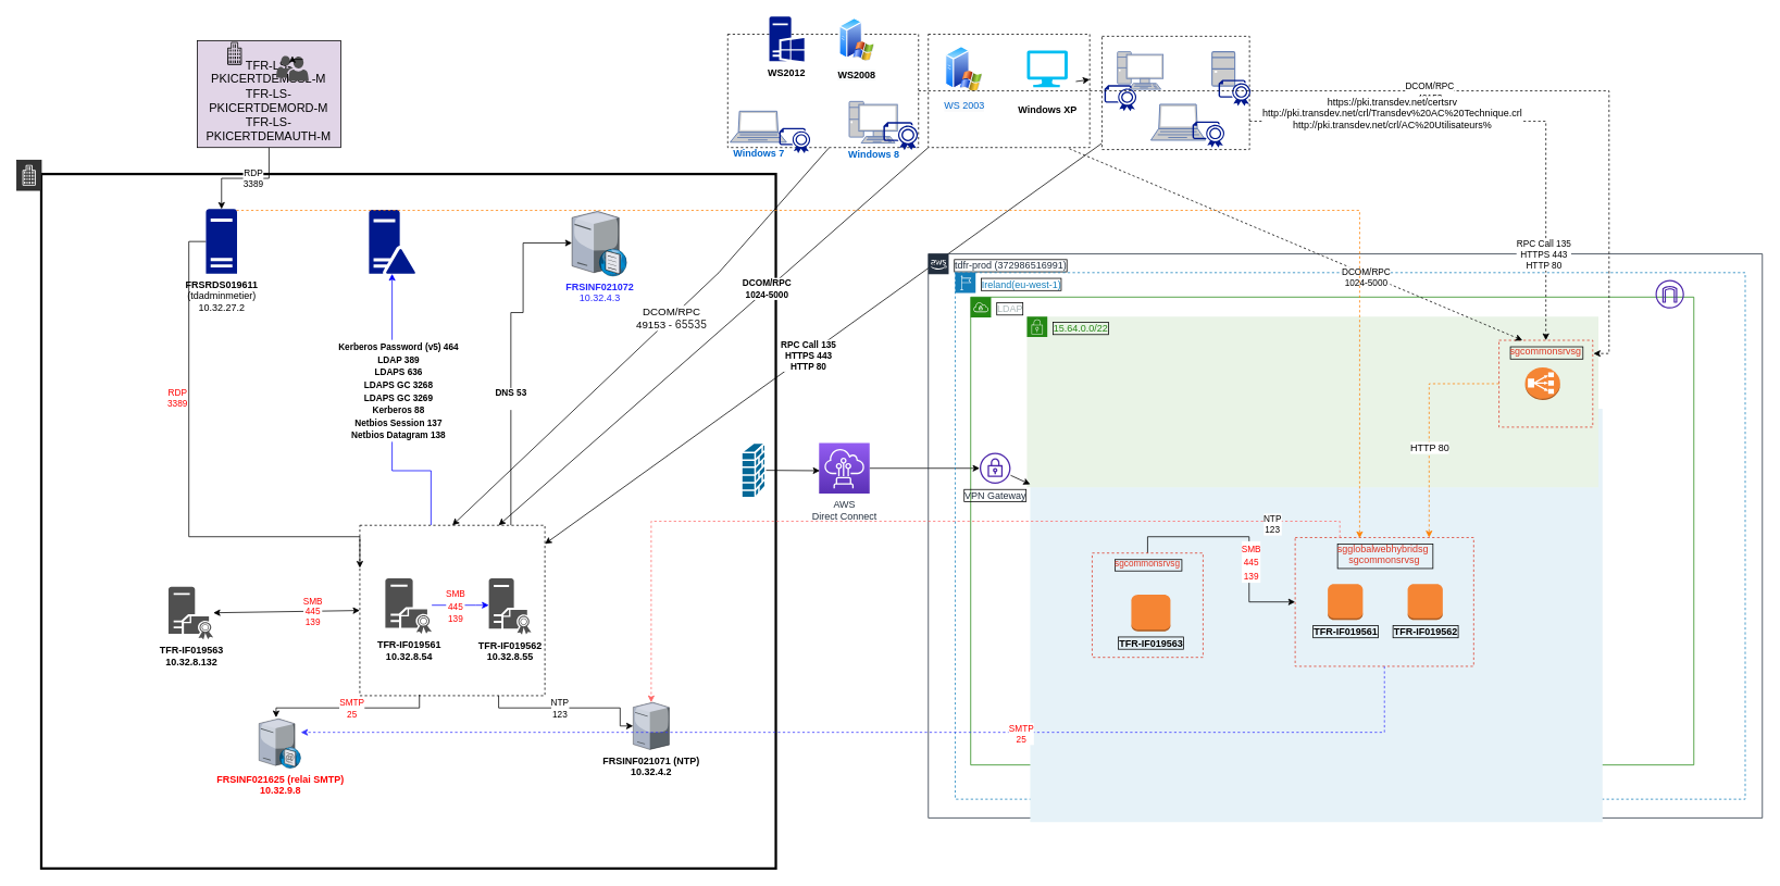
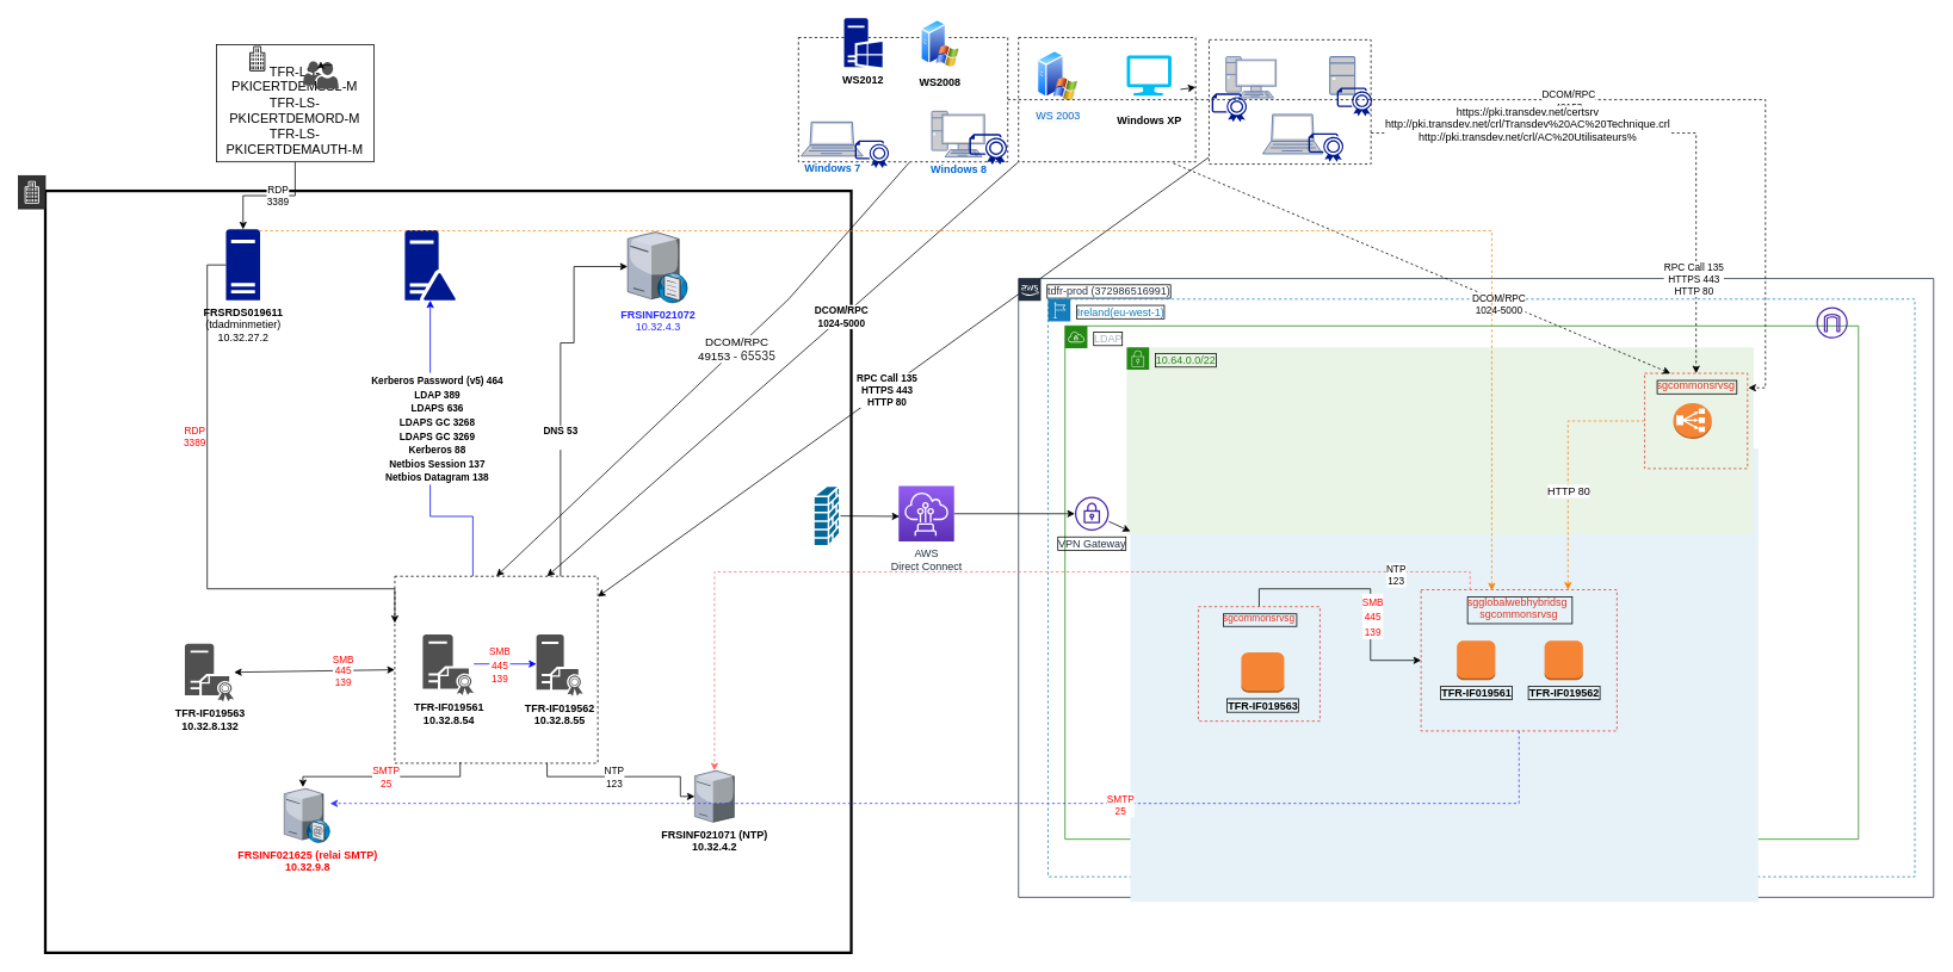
- <mxCell id="52" value="&lt;span style=&quot;font-size: 11pt; font-family: Calibri, sans-serif;&quot;&gt;&lt;br&gt;&lt;br&gt;TFR-LS-PKICERTDEMSSL-M&lt;br&gt;&lt;/span&gt;&lt;span style=&quot;font-size: 11pt; font-family: Calibri, sans-serif;&quot;&gt;TFR-LS-PKICERTDEMORD-M&lt;br&gt;&lt;/span&gt;&lt;span style=&quot;font-size: 11pt; font-family: Calibri, sans-serif;&quot;&gt;TFR-LS-PKICERTDEMAUTH-M&lt;/span&gt;&lt;span style=&quot;font-size: 11pt; font-family: Calibri, sans-serif;&quot;&gt;&lt;br&gt;&lt;br&gt;&lt;/span&gt;" style="rounded=0;whiteSpace=wrap;html=1;strokeWidth=1;fillColor=#e1d5e7;" parent="1" vertex="1"><mxGeometry x="241.32" y="49.5" width="176" height="131" as="geometry" /></mxCell>
+ <mxCell id="52" value="&lt;span style=&quot;font-size: 11pt; font-family: Calibri, sans-serif;&quot;&gt;&lt;br&gt;&lt;br&gt;TFR-LS-PKICERTDEMSSL-M&lt;br&gt;&lt;/span&gt;&lt;span style=&quot;font-size: 11pt; font-family: Calibri, sans-serif;&quot;&gt;TFR-LS-PKICERTDEMORD-M&lt;br&gt;&lt;/span&gt;&lt;span style=&quot;font-size: 11pt; font-family: Calibri, sans-serif;&quot;&gt;TFR-LS-PKICERTDEMAUTH-M&lt;/span&gt;&lt;span style=&quot;font-size: 11pt; font-family: Calibri, sans-serif;&quot;&gt;&lt;br&gt;&lt;br&gt;&lt;/span&gt;" style="rounded=0;whiteSpace=wrap;html=1;strokeWidth=1;fillColor=#FFFFFF;" parent="1" vertex="1"><mxGeometry x="241.32" y="49.5" width="176" height="131" as="geometry" /></mxCell>
- <mxCell id="77" value="15.64.0.0/22" style="points=[[0,0],[0.25,0],[0.5,0],[0.75,0],[1,0],[1,0.25],[1,0.5],[1,0.75],[1,1],[0.75,1],[0.5,1],[0.25,1],[0,1],[0,0.75],[0,0.5],[0,0.25]];outlineConnect=0;gradientColor=none;html=1;whiteSpace=wrap;fontSize=12;fontStyle=0;container=1;pointerEvents=0;collapsible=0;recursiveResize=0;shape=mxgraph.aws4.group;grIcon=mxgraph.aws4.group_security_group;grStroke=0;strokeColor=#248814;fillColor=#E9F3E6;verticalAlign=top;align=left;spacingLeft=30;fontColor=#248814;dashed=0;labelBackgroundColor=none;labelBorderColor=#000000;" vertex="1" parent="67"><mxGeometry x="69" y="24" width="701" height="209.5" as="geometry" /></mxCell>
+ <mxCell id="77" value="10.64.0.0/22" style="points=[[0,0],[0.25,0],[0.5,0],[0.75,0],[1,0],[1,0.25],[1,0.5],[1,0.75],[1,1],[0.75,1],[0.5,1],[0.25,1],[0,1],[0,0.75],[0,0.5],[0,0.25]];outlineConnect=0;gradientColor=none;html=1;whiteSpace=wrap;fontSize=12;fontStyle=0;container=1;pointerEvents=0;collapsible=0;recursiveResize=0;shape=mxgraph.aws4.group;grIcon=mxgraph.aws4.group_security_group;grStroke=0;strokeColor=#248814;fillColor=#E9F3E6;verticalAlign=top;align=left;spacingLeft=30;fontColor=#248814;dashed=0;labelBackgroundColor=none;labelBorderColor=#000000;" vertex="1" parent="67"><mxGeometry x="69" y="24" width="701" height="209.5" as="geometry" /></mxCell>
